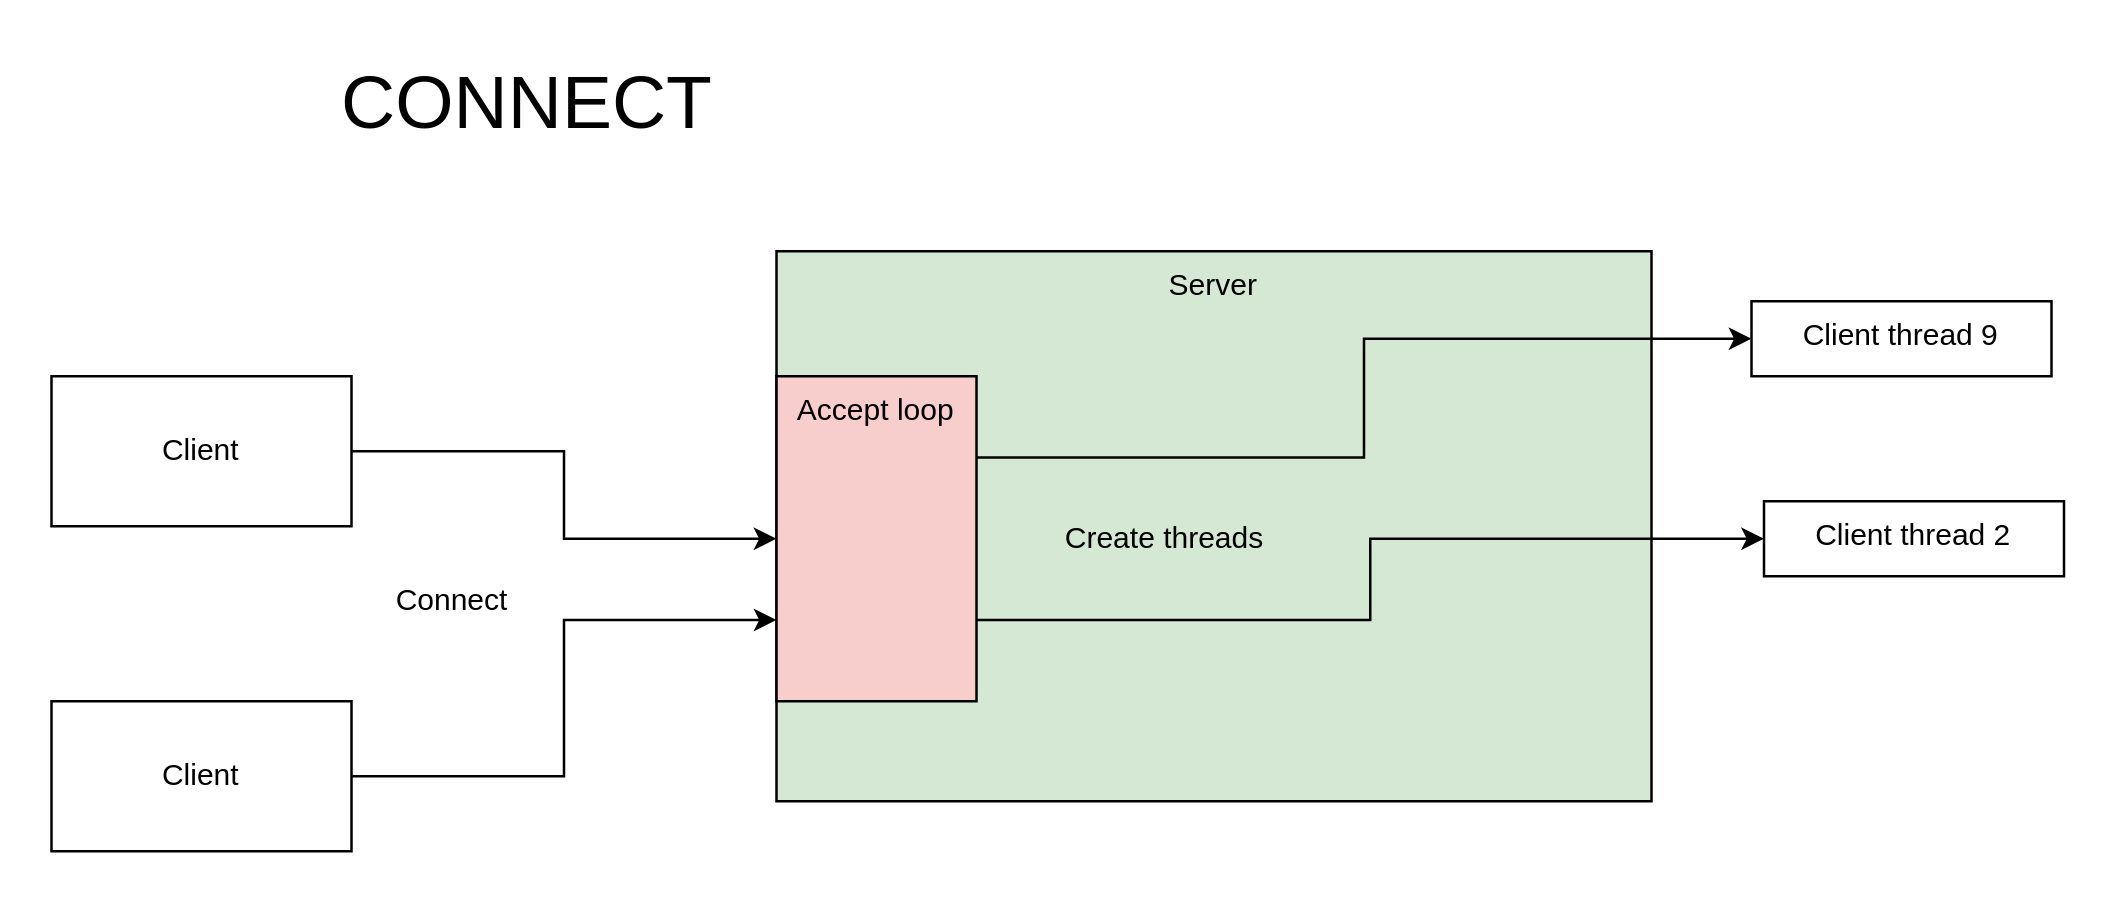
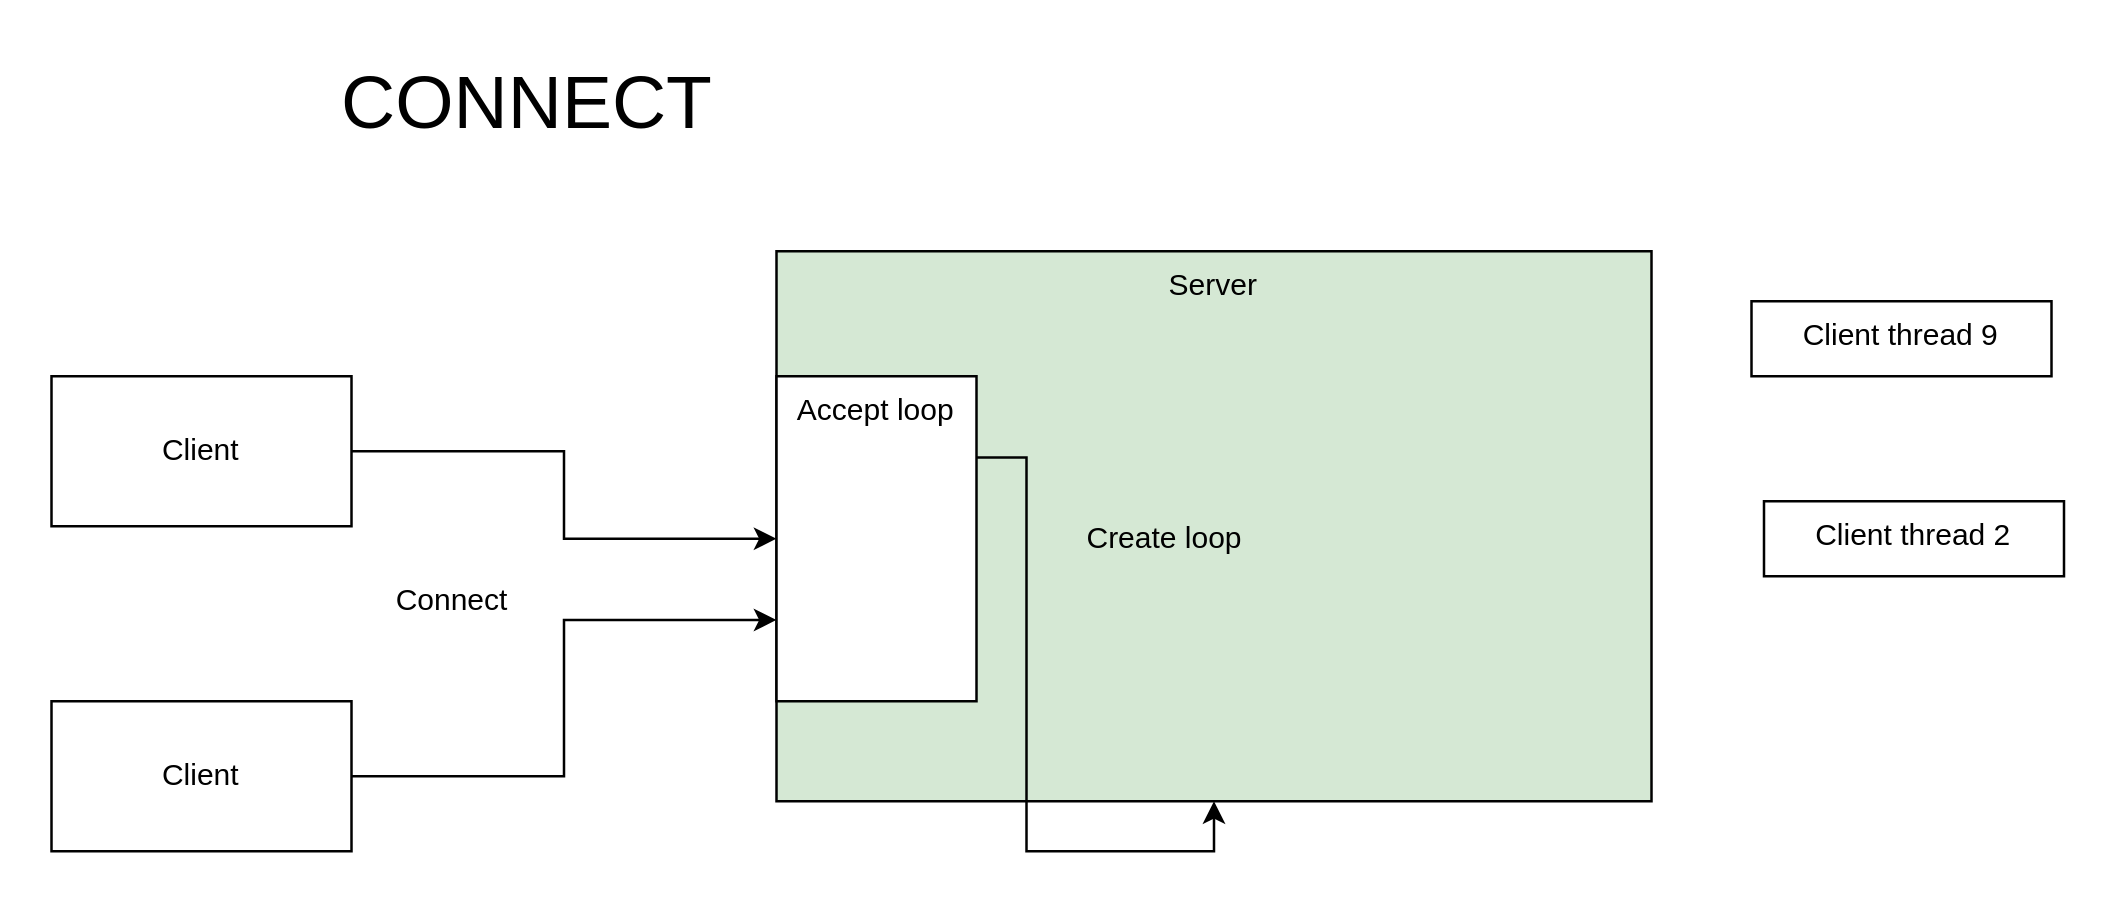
- <mxCell id="8" style="edgeStyle=orthogonalEdgeStyle;rounded=0;orthogonalLoop=1;jettySize=auto;html=1;exitX=1;exitY=0.25;exitDx=0;exitDy=0;entryX=0;entryY=0.5;entryDx=0;entryDy=0;" edge="1" parent="1" source="10" target="11"><mxGeometry relative="1" as="geometry" /></mxCell>
+ <mxCell id="8" style="edgeStyle=orthogonalEdgeStyle;rounded=0;orthogonalLoop=1;jettySize=auto;html=1;exitX=1;exitY=0.25;exitDx=0;exitDy=0;" edge="1" parent="1" source="10" target="6"><mxGeometry relative="1" as="geometry" /></mxCell>
- <mxCell id="10" value="Accept loop" style="rounded=0;whiteSpace=wrap;html=1;verticalAlign=top;fillColor=#f8cecc;" vertex="1" parent="1"><mxGeometry x="310" y="150" width="80" height="130" as="geometry" /></mxCell>
+ <mxCell id="10" value="Accept loop" style="rounded=0;whiteSpace=wrap;html=1;verticalAlign=top;" vertex="1" parent="1"><mxGeometry x="310" y="150" width="80" height="130" as="geometry" /></mxCell>
- <mxCell id="13" value="Create threads" style="text;html=1;align=center;verticalAlign=middle;resizable=0;points=[];autosize=1;strokeColor=none;" vertex="1" parent="1"><mxGeometry x="420" y="205" width="90" height="20" as="geometry" /></mxCell>
+ <mxCell id="13" value="Create loop" style="text;html=1;align=center;verticalAlign=middle;resizable=0;points=[];autosize=1;strokeColor=none;" vertex="1" parent="1"><mxGeometry x="420" y="205" width="90" height="20" as="geometry" /></mxCell>
- <mxCell id="9" style="edgeStyle=orthogonalEdgeStyle;rounded=0;orthogonalLoop=1;jettySize=auto;html=1;exitX=1;exitY=0.75;exitDx=0;exitDy=0;entryX=0;entryY=0.5;entryDx=0;entryDy=0;" edge="1" parent="1" source="10" target="12"><mxGeometry relative="1" as="geometry" /></mxCell>
